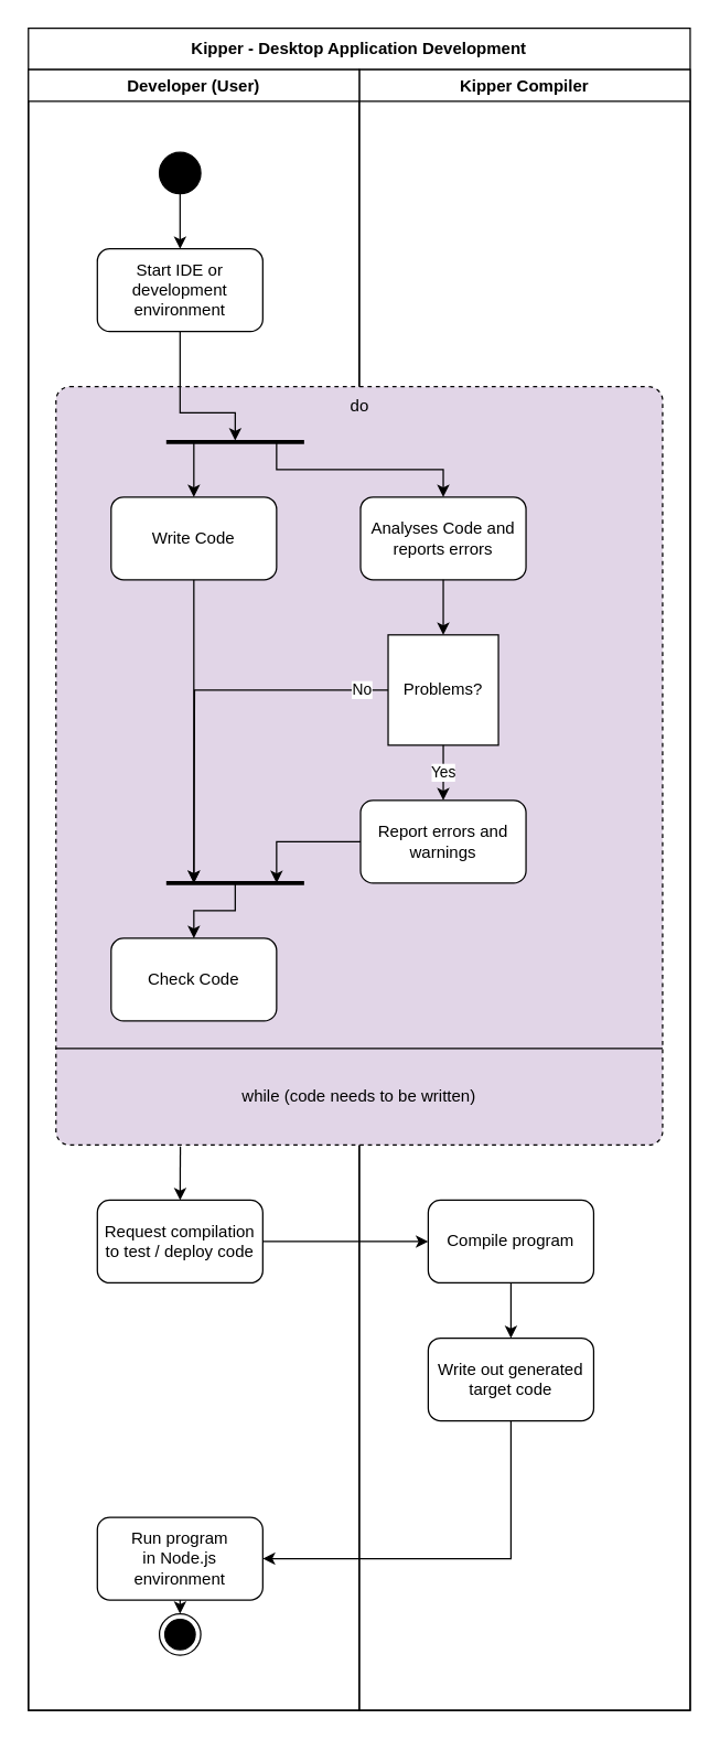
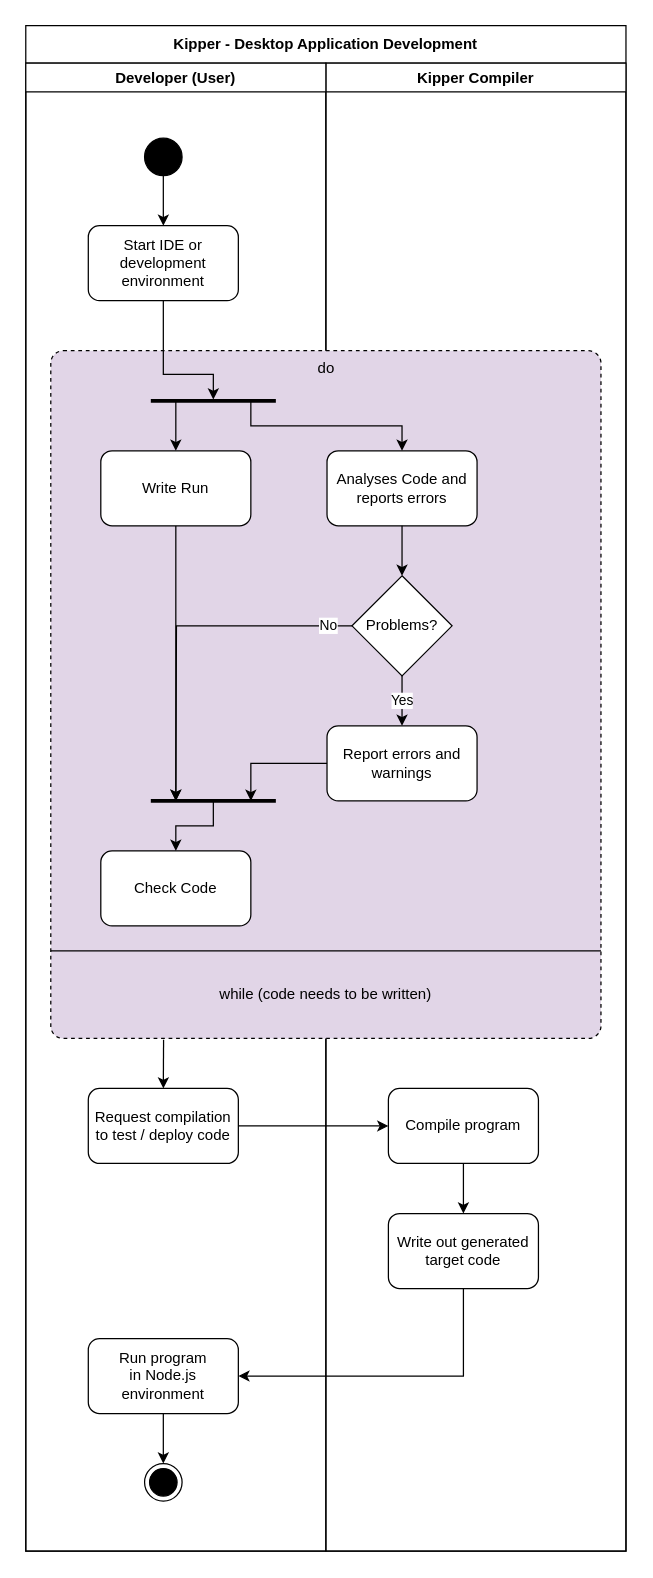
- <mxCell id="22" value="Write Code" style="rounded=1;whiteSpace=wrap;html=1;" vertex="1" parent="1"><mxGeometry y="360" width="120" height="60" as="geometry" x="80" /></mxCell>
+ <mxCell id="22" value="Write Run" style="rounded=1;whiteSpace=wrap;html=1;" vertex="1" parent="1"><mxGeometry y="360" width="120" height="60" as="geometry" x="80" /></mxCell>
- <mxCell id="28" value="Problems?" style="whiteSpace=wrap;html=1;rounded=0;" vertex="1" parent="1"><mxGeometry x="280.91" y="460" width="80" height="80" as="geometry" /></mxCell>
+ <mxCell id="28" value="Problems?" style="rhombus;whiteSpace=wrap;html=1;" vertex="1" parent="1"><mxGeometry x="280.91" y="460" width="80" height="80" as="geometry" /></mxCell>
- <mxCell id="10" value="Run program &lt;br&gt;in Node.js environment" style="rounded=1;whiteSpace=wrap;html=1;" parent="4" vertex="1"><mxGeometry x="50" y="1050" width="120" height="60" as="geometry" /></mxCell>
+ <mxCell id="10" value="Run program &lt;br&gt;in Node.js environment" style="rounded=1;whiteSpace=wrap;html=1;" parent="4" vertex="1"><mxGeometry x="50" y="1020" width="120" height="60" as="geometry" /></mxCell>
